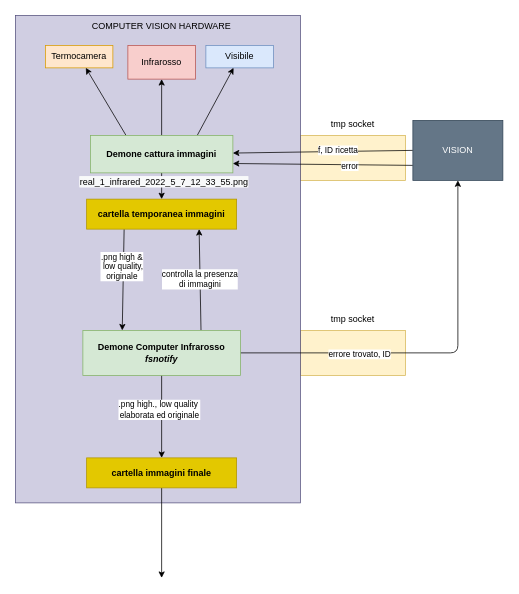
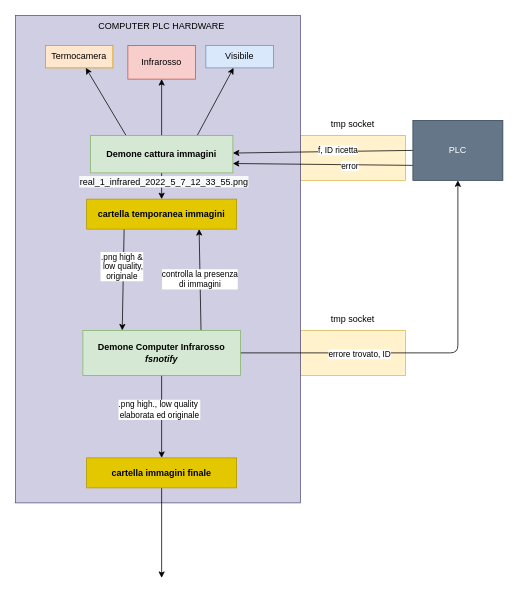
- <mxCell id="31" value="COMPUTER VISION HARDWARE" style="text;html=1;strokeColor=none;fillColor=none;align=center;verticalAlign=middle;whiteSpace=wrap;rounded=0;" parent="1" vertex="1"><mxGeometry x="95" y="20" width="240" height="30" as="geometry" /></mxCell>
+ <mxCell id="31" value="COMPUTER PLC HARDWARE" style="text;html=1;strokeColor=none;fillColor=none;align=center;verticalAlign=middle;whiteSpace=wrap;rounded=0;" parent="1" vertex="1"><mxGeometry x="95" y="20" width="240" height="30" as="geometry" /></mxCell>
- <mxCell id="19" value="VISION" style="rounded=0;whiteSpace=wrap;html=1;fillColor=#647687;fontColor=#ffffff;strokeColor=#314354;" parent="1" vertex="1"><mxGeometry x="550" y="160" width="120" height="80" as="geometry" /></mxCell>
+ <mxCell id="19" value="PLC" style="rounded=0;whiteSpace=wrap;html=1;fillColor=#647687;fontColor=#ffffff;strokeColor=#314354;" parent="1" vertex="1"><mxGeometry x="550" y="160" width="120" height="80" as="geometry" /></mxCell>
